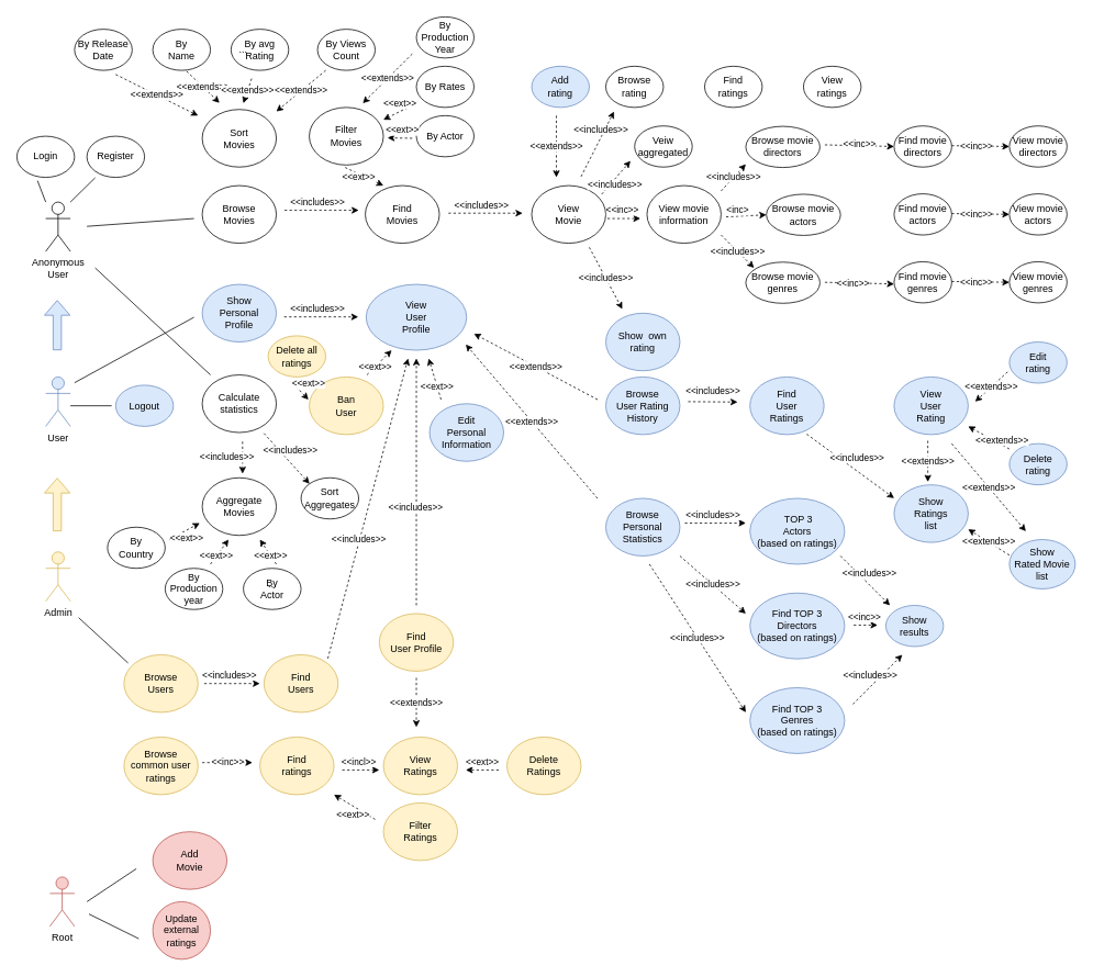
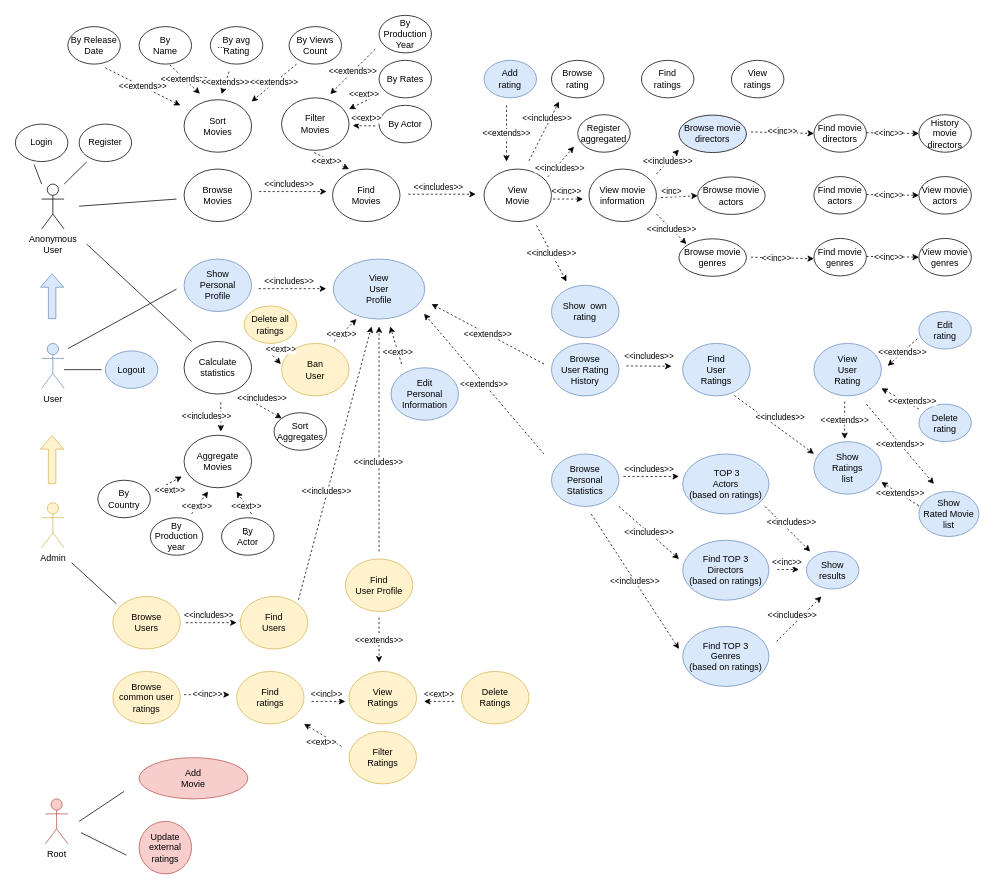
- <mxCell id="26" value="&lt;div&gt;Veiw&lt;/div&gt;&lt;div&gt;aggregated&lt;br&gt;&lt;/div&gt;" style="ellipse;whiteSpace=wrap;html=1;" vertex="1" parent="1"><mxGeometry x="770" y="152.5" width="70" height="50" as="geometry" /></mxCell>
+ <mxCell id="26" value="&lt;div&gt;Register&lt;/div&gt;&lt;div&gt;aggregated&lt;br&gt;&lt;/div&gt;" style="ellipse;whiteSpace=wrap;html=1;" vertex="1" parent="1"><mxGeometry x="770" y="152.5" width="70" height="50" as="geometry" /></mxCell>
- <mxCell id="30" value="&lt;div&gt;Browse movie&lt;/div&gt;&lt;div&gt;directors&lt;br&gt;&lt;/div&gt;" style="ellipse;whiteSpace=wrap;html=1;" vertex="1" parent="1"><mxGeometry x="905" y="153" width="90" height="50" as="geometry" /></mxCell>
+ <mxCell id="30" value="&lt;div&gt;Browse movie&lt;/div&gt;&lt;div&gt;directors&lt;br&gt;&lt;/div&gt;" style="ellipse;whiteSpace=wrap;html=1;fillColor=#dae8fc;" vertex="1" parent="1"><mxGeometry x="905" y="153" width="90" height="50" as="geometry" /></mxCell>
- <mxCell id="32" value="&lt;div&gt;View movie&lt;/div&gt;&lt;div&gt;directors&lt;br&gt;&lt;/div&gt;" style="ellipse;whiteSpace=wrap;html=1;" vertex="1" parent="1"><mxGeometry x="1225" y="152.5" width="70" height="50" as="geometry" /></mxCell>
+ <mxCell id="32" value="&lt;div&gt;History movie&lt;/div&gt;&lt;div&gt;directors&lt;br&gt;&lt;/div&gt;" style="ellipse;whiteSpace=wrap;html=1;" vertex="1" parent="1"><mxGeometry x="1225" y="152.5" width="70" height="50" as="geometry" /></mxCell>
- <mxCell id="68" value="&lt;div&gt;Sort&lt;/div&gt;&lt;div&gt;Aggregates&lt;br&gt;&lt;/div&gt;" style="ellipse;whiteSpace=wrap;html=1;" vertex="1" parent="1"><mxGeometry x="365" y="580" width="70" height="50" as="geometry" /></mxCell>
+ <mxCell id="68" value="&lt;div&gt;Sort&lt;/div&gt;&lt;div&gt;Aggregates&lt;br&gt;&lt;/div&gt;" style="ellipse;whiteSpace=wrap;html=1;" vertex="1" parent="1"><mxGeometry x="365" y="550" width="70" height="50" as="geometry" /></mxCell>
- <mxCell id="85" value="&lt;div&gt;Add&lt;/div&gt;&lt;div&gt;Movie&lt;br&gt;&lt;/div&gt;" style="ellipse;whiteSpace=wrap;html=1;fillColor=#f8cecc;strokeColor=#b85450;" vertex="1" parent="1"><mxGeometry x="185" y="1010" width="90" height="70" as="geometry" /></mxCell>
+ <mxCell id="85" value="&lt;div&gt;Add&lt;/div&gt;&lt;div&gt;Movie&lt;br&gt;&lt;/div&gt;" style="ellipse;whiteSpace=wrap;html=1;fillColor=#f8cecc;strokeColor=#b85450;" vertex="1" parent="1"><mxGeometry x="185" y="1010" width="145" height="55" as="geometry" /></mxCell>
